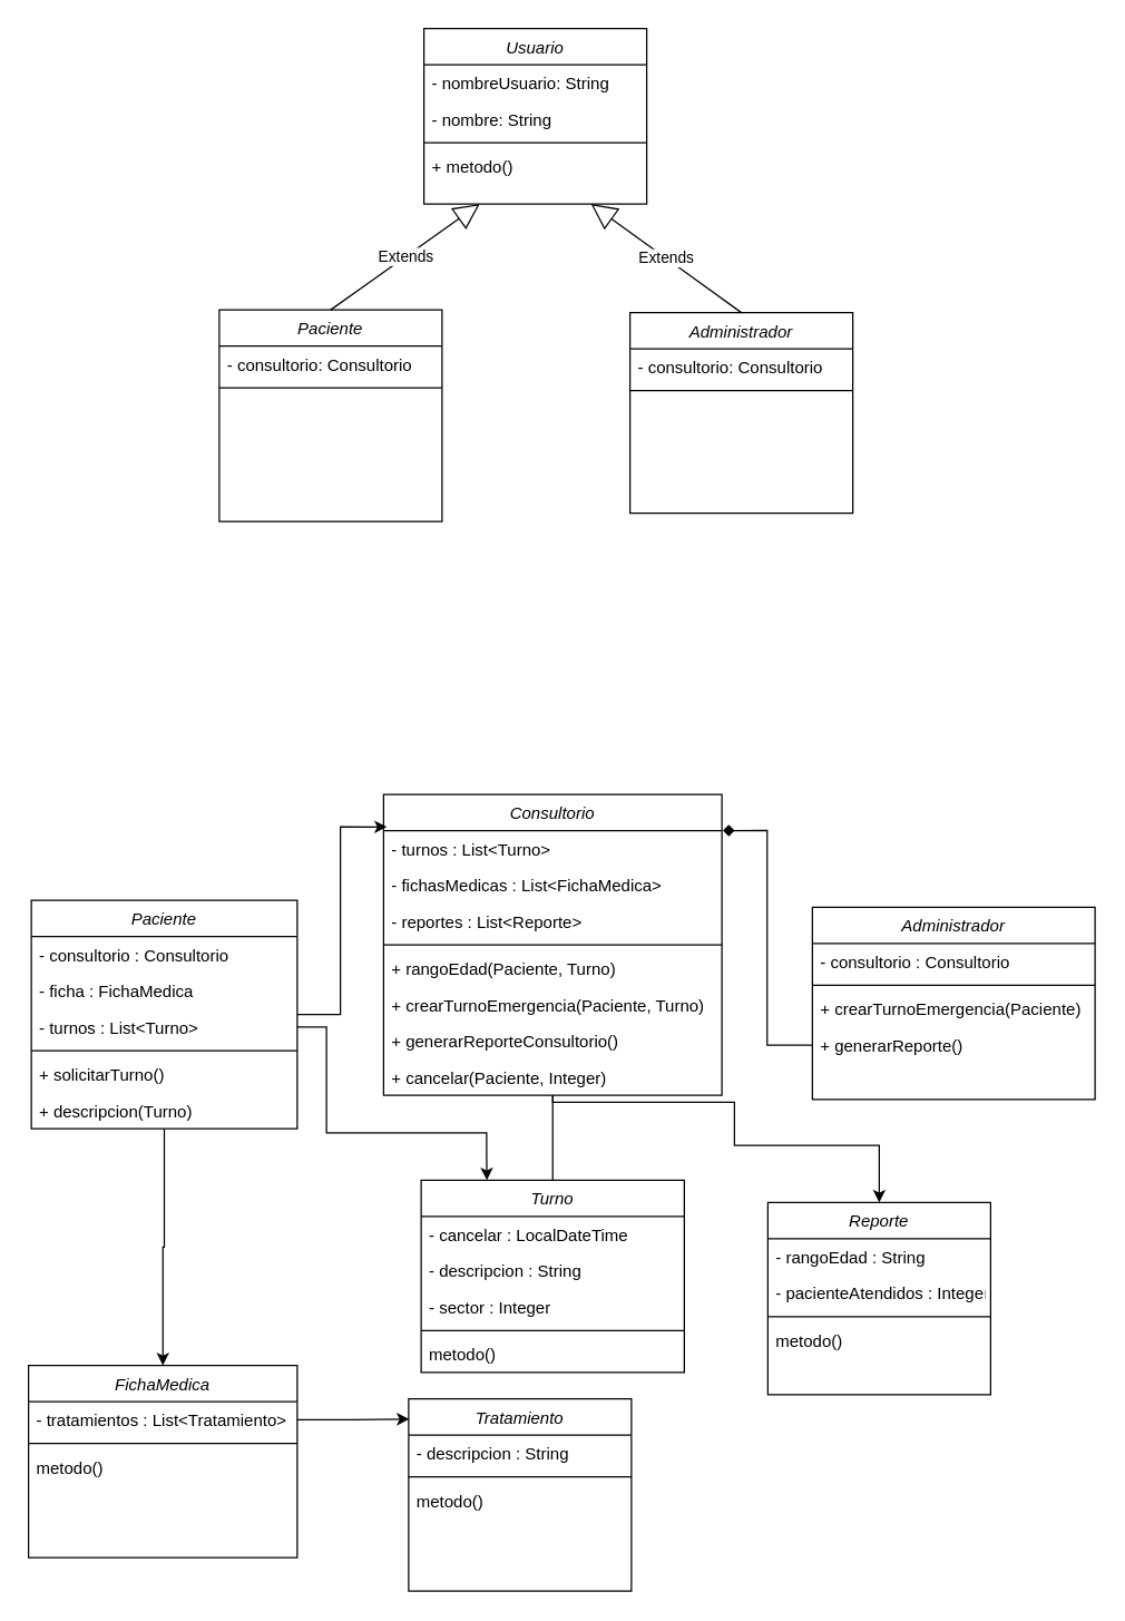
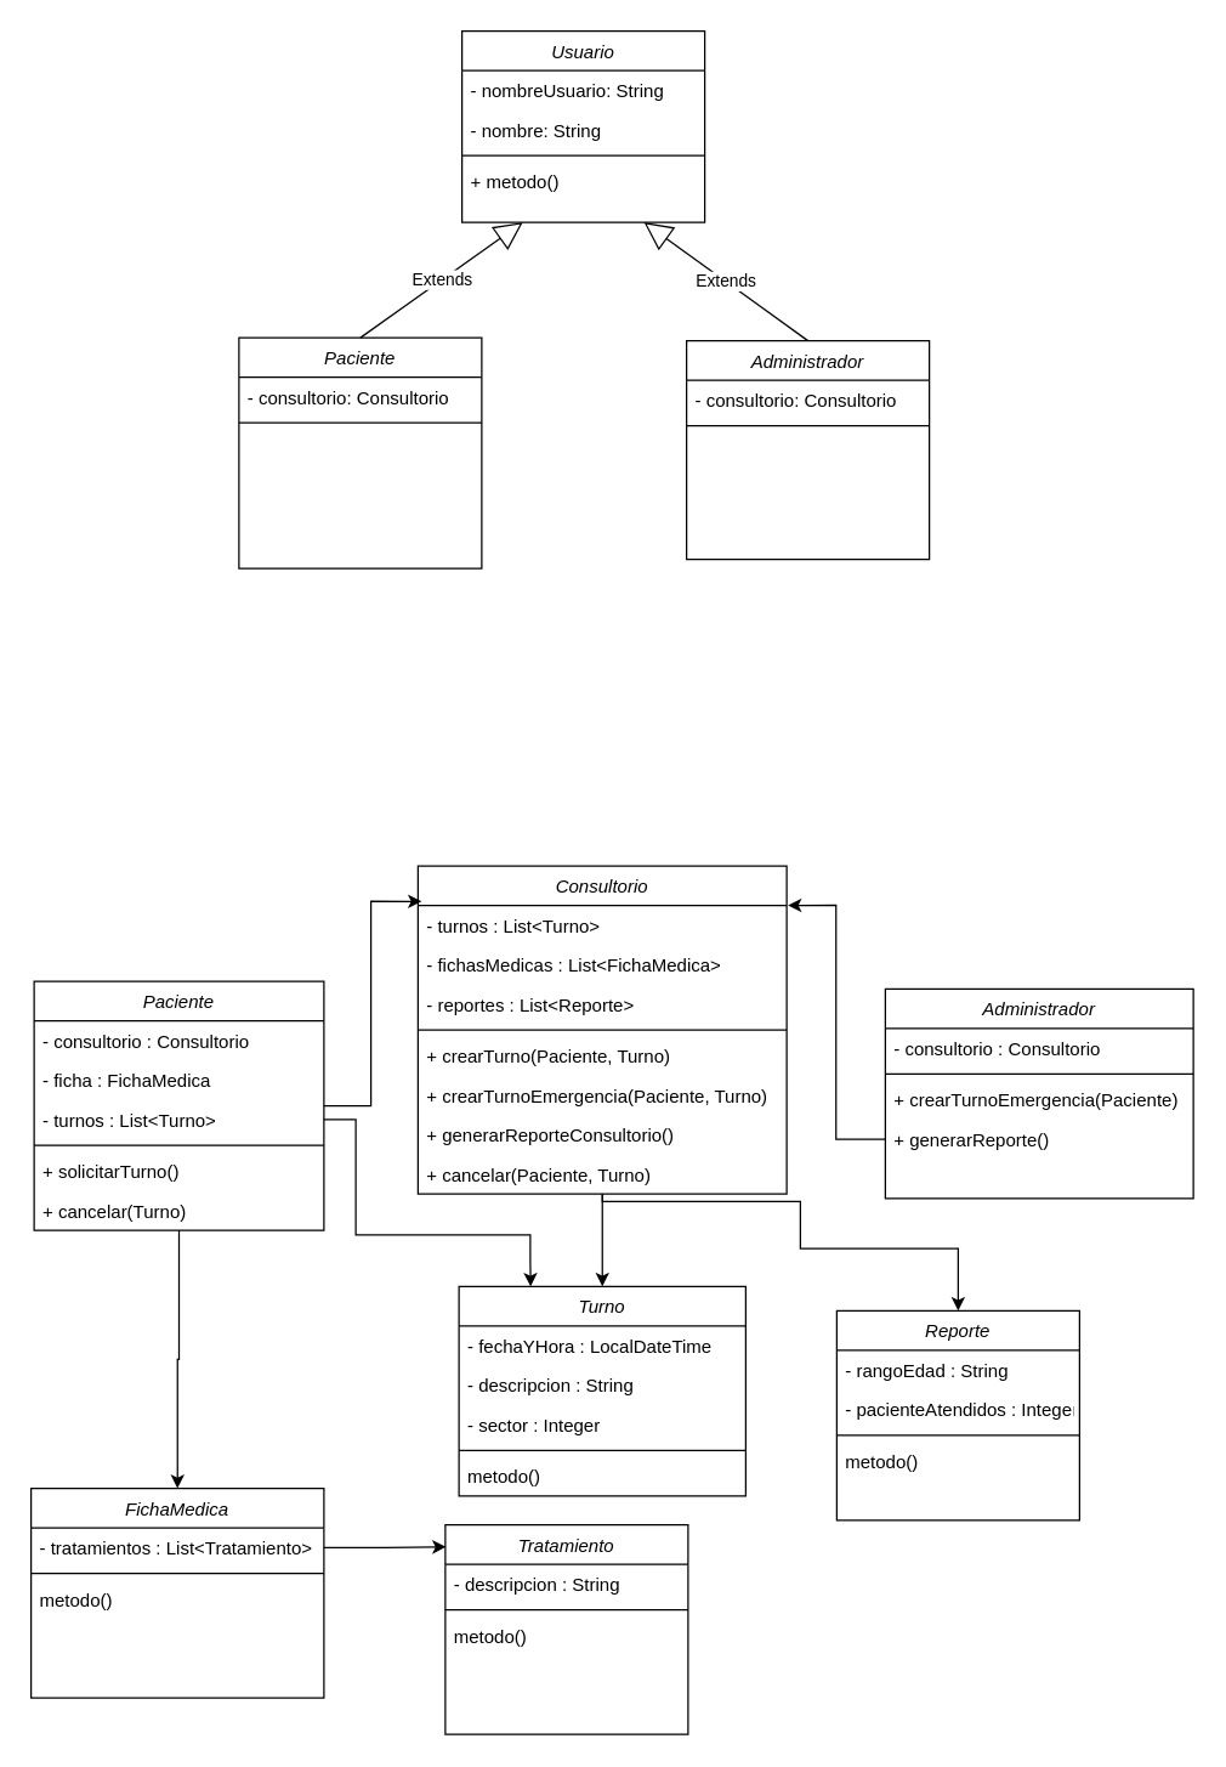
- <mxCell id="47" style="edgeStyle=orthogonalEdgeStyle;rounded=0;orthogonalLoop=1;jettySize=auto;html=1;entryX=1.003;entryY=0.12;entryDx=0;entryDy=0;entryPerimeter=0;endArrow=diamond;" edge="1" parent="1" source="44" target="14"><mxGeometry relative="1" as="geometry" /></mxCell>
+ <mxCell id="47" style="edgeStyle=orthogonalEdgeStyle;rounded=0;orthogonalLoop=1;jettySize=auto;html=1;entryX=1.003;entryY=0.12;entryDx=0;entryDy=0;entryPerimeter=0;" edge="1" parent="1" source="44" target="14"><mxGeometry relative="1" as="geometry" /></mxCell>
- <mxCell id="19" value="+ rangoEdad(Paciente, Turno)" style="text;align=left;verticalAlign=top;spacingLeft=4;spacingRight=4;overflow=hidden;rotatable=0;points=[[0,0.5],[1,0.5]];portConstraint=eastwest;" vertex="1" parent="14"><mxGeometry y="112" width="243" height="26" as="geometry" /></mxCell>
+ <mxCell id="19" value="+ crearTurno(Paciente, Turno)" style="text;align=left;verticalAlign=top;spacingLeft=4;spacingRight=4;overflow=hidden;rotatable=0;points=[[0,0.5],[1,0.5]];portConstraint=eastwest;" vertex="1" parent="14"><mxGeometry y="112" width="243" height="26" as="geometry" /></mxCell>
- <mxCell id="22" value="+ cancelar(Paciente, Integer)" style="text;align=left;verticalAlign=top;spacingLeft=4;spacingRight=4;overflow=hidden;rotatable=0;points=[[0,0.5],[1,0.5]];portConstraint=eastwest;" vertex="1" parent="14"><mxGeometry y="190" width="243" height="26" as="geometry" /></mxCell>
+ <mxCell id="22" value="+ cancelar(Paciente, Turno)" style="text;align=left;verticalAlign=top;spacingLeft=4;spacingRight=4;overflow=hidden;rotatable=0;points=[[0,0.5],[1,0.5]];portConstraint=eastwest;" vertex="1" parent="14"><mxGeometry y="190" width="243" height="26" as="geometry" /></mxCell>
- <mxCell id="31" value="+ descripcion(Turno)" style="text;align=left;verticalAlign=top;spacingLeft=4;spacingRight=4;overflow=hidden;rotatable=0;points=[[0,0.5],[1,0.5]];portConstraint=eastwest;" vertex="1" parent="25"><mxGeometry y="138" width="191" height="26" as="geometry" /></mxCell>
+ <mxCell id="31" value="+ cancelar(Turno)" style="text;align=left;verticalAlign=top;spacingLeft=4;spacingRight=4;overflow=hidden;rotatable=0;points=[[0,0.5],[1,0.5]];portConstraint=eastwest;" vertex="1" parent="25"><mxGeometry y="138" width="191" height="26" as="geometry" /></mxCell>
- <mxCell id="13" style="edgeStyle=orthogonalEdgeStyle;rounded=0;orthogonalLoop=1;jettySize=auto;html=1;entryX=0.5;entryY=0;entryDx=0;entryDy=0;endArrow=none;" edge="1" parent="1" source="14" target="7"><mxGeometry relative="1" as="geometry" /></mxCell>
+ <mxCell id="13" style="edgeStyle=orthogonalEdgeStyle;rounded=0;orthogonalLoop=1;jettySize=auto;html=1;entryX=0.5;entryY=0;entryDx=0;entryDy=0;" edge="1" parent="1" source="14" target="7"><mxGeometry relative="1" as="geometry" /></mxCell>
- <mxCell id="8" value="- cancelar : LocalDateTime" style="text;align=left;verticalAlign=top;spacingLeft=4;spacingRight=4;overflow=hidden;rotatable=0;points=[[0,0.5],[1,0.5]];portConstraint=eastwest;" vertex="1" parent="7"><mxGeometry y="26" width="189" height="26" as="geometry" /></mxCell>
+ <mxCell id="8" value="- fechaYHora : LocalDateTime" style="text;align=left;verticalAlign=top;spacingLeft=4;spacingRight=4;overflow=hidden;rotatable=0;points=[[0,0.5],[1,0.5]];portConstraint=eastwest;" vertex="1" parent="7"><mxGeometry y="26" width="189" height="26" as="geometry" /></mxCell>
